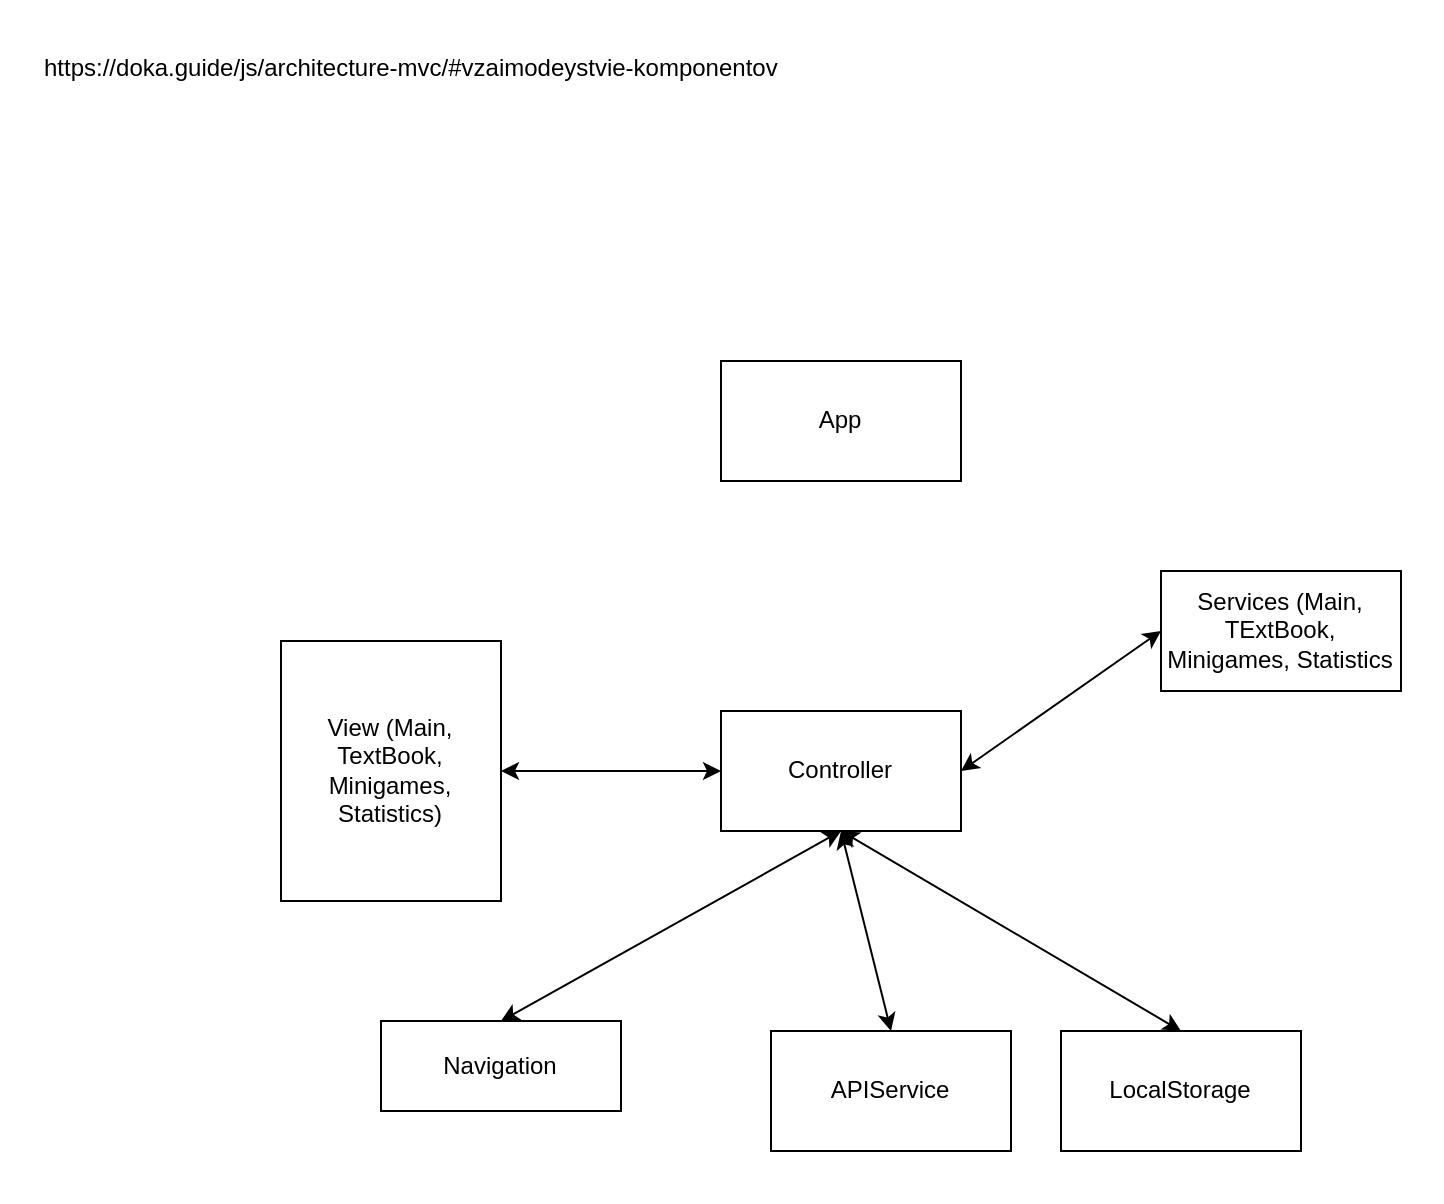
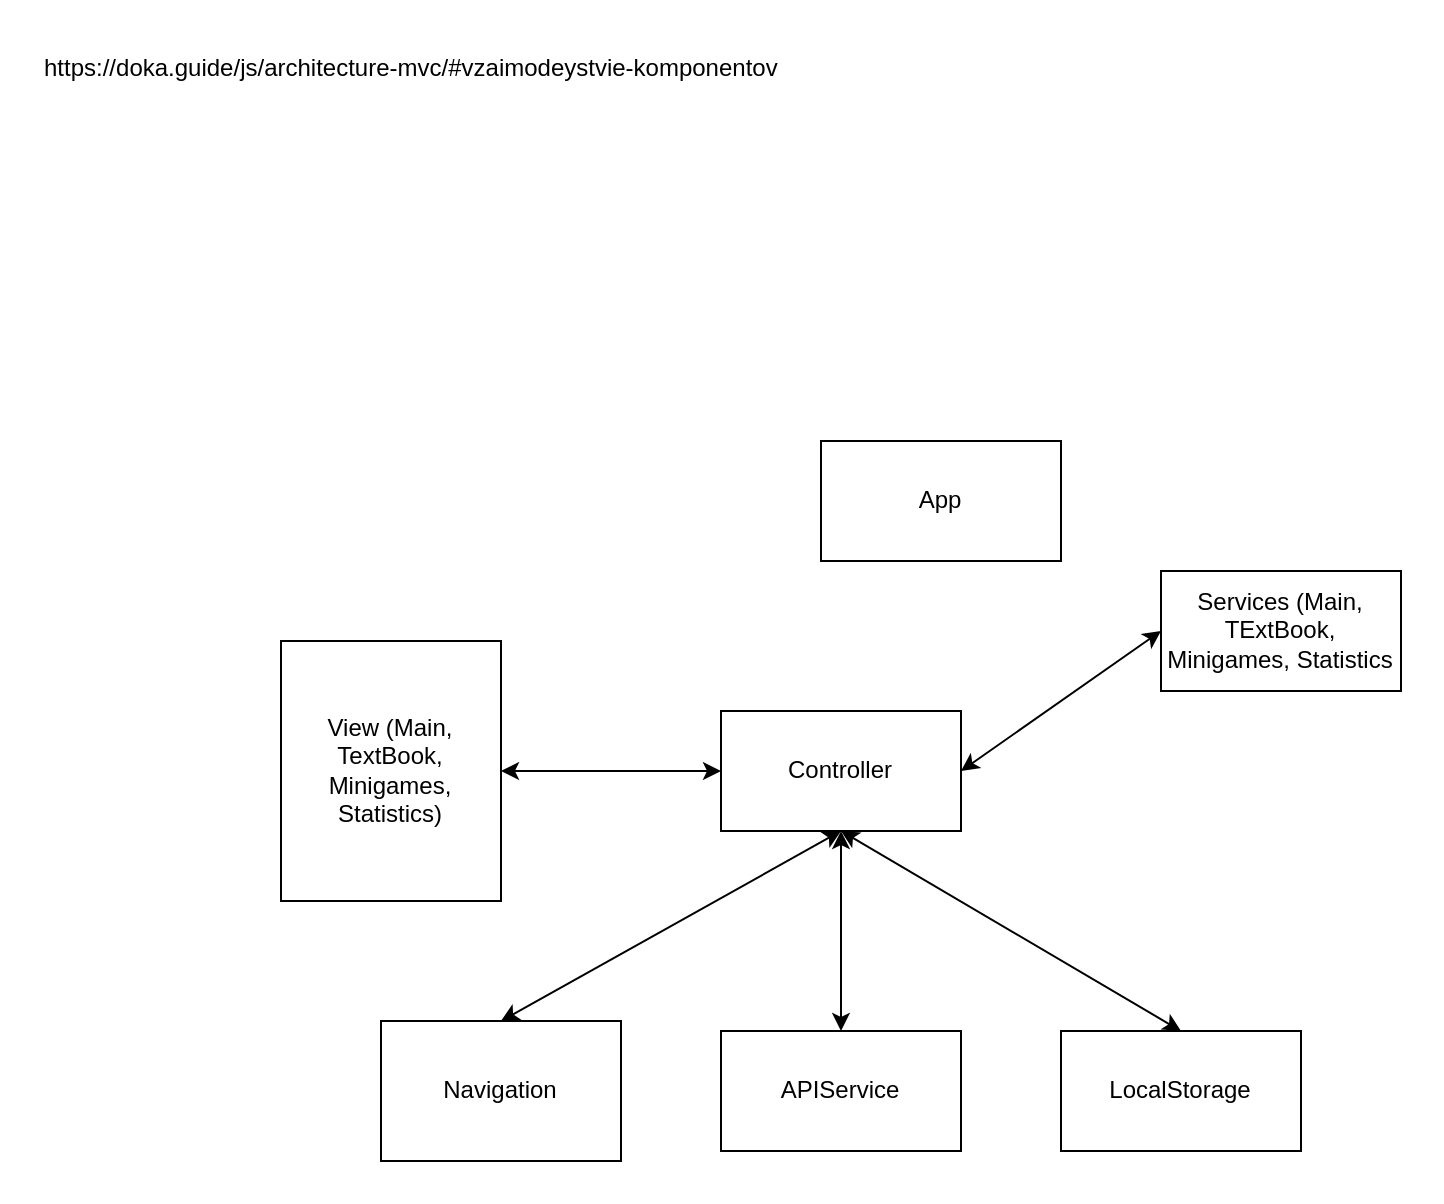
- <mxCell id="9" value="App" style="rounded=0;whiteSpace=wrap;html=1;" parent="1" vertex="1"><mxGeometry x="360" y="180" width="120" height="60" as="geometry" /></mxCell>
+ <mxCell id="9" value="App" style="rounded=0;whiteSpace=wrap;html=1;" parent="1" vertex="1"><mxGeometry x="410" y="220" width="120" height="60" as="geometry" /></mxCell>
- <mxCell id="6" value="Navigation" style="rounded=0;whiteSpace=wrap;html=1;" parent="1" vertex="1"><mxGeometry x="190" y="510" width="120" height="45" as="geometry" /></mxCell>
+ <mxCell id="6" value="Navigation" style="rounded=0;whiteSpace=wrap;html=1;" parent="1" vertex="1"><mxGeometry x="190" y="510" width="120" height="70" as="geometry" /></mxCell>
- <mxCell id="4" value="APIService" style="rounded=0;whiteSpace=wrap;html=1;" parent="1" vertex="1"><mxGeometry x="385" y="515" width="120" height="60" as="geometry" /></mxCell>
+ <mxCell id="4" value="APIService" style="rounded=0;whiteSpace=wrap;html=1;" parent="1" vertex="1"><mxGeometry x="360" y="515" width="120" height="60" as="geometry" /></mxCell>
